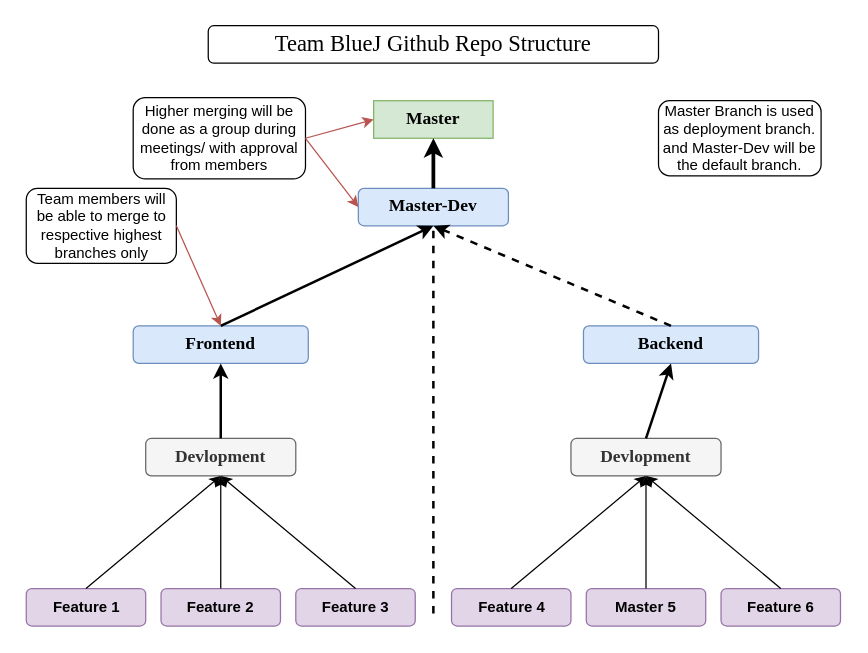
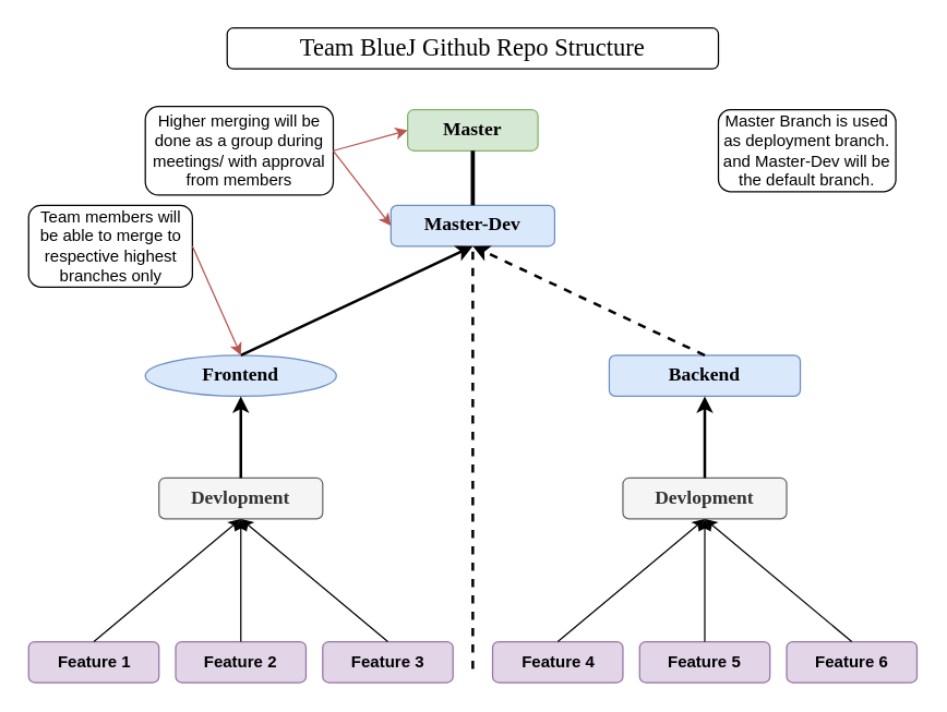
- <mxCell id="3" value="&lt;font style=&quot;font-size: 14px&quot; face=&quot;Verdana&quot;&gt;Master&lt;/font&gt;" style="whiteSpace=wrap;html=1;fillColor=#d5e8d4;strokeColor=#82b366;fontStyle=1;rounded=0;" vertex="1" parent="1"><mxGeometry x="298.25" y="80" width="95.5" height="30" as="geometry" /></mxCell>
+ <mxCell id="3" value="&lt;font style=&quot;font-size: 14px&quot; face=&quot;Verdana&quot;&gt;Master&lt;/font&gt;" style="rounded=1;whiteSpace=wrap;html=1;fillColor=#d5e8d4;strokeColor=#82b366;fontStyle=1" vertex="1" parent="1"><mxGeometry x="298.25" y="80" width="95.5" height="30" as="geometry" /></mxCell>
- <mxCell id="21" value="" style="endArrow=classic;html=1;exitX=0.5;exitY=0;exitDx=0;exitDy=0;strokeWidth=3;entryX=0.5;entryY=1;entryDx=0;entryDy=0;" edge="1" parent="1" source="4" target="3"><mxGeometry width="50" height="50" relative="1" as="geometry"><mxPoint x="331.5" y="342" as="sourcePoint" /><mxPoint x="331.5" y="250" as="targetPoint" /></mxGeometry></mxCell>
+ <mxCell id="21" value="" style="endArrow=none;html=1;exitX=0.5;exitY=0;exitDx=0;exitDy=0;strokeWidth=3;entryX=0.5;entryY=1;entryDx=0;entryDy=0;" edge="1" parent="1" source="4" target="3"><mxGeometry width="50" height="50" relative="1" as="geometry"><mxPoint x="331.5" y="342" as="sourcePoint" /><mxPoint x="331.5" y="250" as="targetPoint" /></mxGeometry></mxCell>
- <mxCell id="5" value="&lt;font face=&quot;Verdana&quot;&gt;&lt;b&gt;&lt;font style=&quot;font-size: 14px&quot;&gt;Frontend&lt;/font&gt;&lt;/b&gt;&lt;/font&gt;" style="rounded=1;whiteSpace=wrap;html=1;fillColor=#dae8fc;strokeColor=#6c8ebf;fontStyle=1" vertex="1" parent="1"><mxGeometry x="106" y="260" width="140" height="30" as="geometry" /></mxCell>
+ <mxCell id="5" value="&lt;font face=&quot;Verdana&quot;&gt;&lt;b&gt;&lt;font style=&quot;font-size: 14px&quot;&gt;Frontend&lt;/font&gt;&lt;/b&gt;&lt;/font&gt;" style="ellipse;whiteSpace=wrap;html=1;fillColor=#dae8fc;strokeColor=#6c8ebf;fontStyle=1;" vertex="1" parent="1"><mxGeometry x="106" y="260" width="140" height="30" as="geometry" /></mxCell>
- <mxCell id="6" value="&lt;font face=&quot;Verdana&quot;&gt;&lt;b&gt;&lt;font style=&quot;font-size: 14px&quot;&gt;Backend&lt;/font&gt;&lt;/b&gt;&lt;/font&gt;" style="rounded=1;whiteSpace=wrap;html=1;fillColor=#dae8fc;strokeColor=#6c8ebf;fontStyle=1" vertex="1" parent="1"><mxGeometry x="466" y="260" width="140" height="30" as="geometry" /></mxCell>
+ <mxCell id="6" value="&lt;font face=&quot;Verdana&quot;&gt;&lt;b&gt;&lt;font style=&quot;font-size: 14px&quot;&gt;Backend&lt;/font&gt;&lt;/b&gt;&lt;/font&gt;" style="rounded=1;whiteSpace=wrap;html=1;fillColor=#dae8fc;strokeColor=#6c8ebf;fontStyle=1" vertex="1" parent="1"><mxGeometry x="446" y="260" width="140" height="30" as="geometry" /></mxCell>
- <mxCell id="10" value="&lt;div&gt;Master 5&lt;/div&gt;" style="rounded=1;whiteSpace=wrap;html=1;fillColor=#e1d5e7;strokeColor=#9673a6;fontStyle=1" vertex="1" parent="1"><mxGeometry x="468.25" y="470" width="95.5" height="30" as="geometry" /></mxCell>
+ <mxCell id="10" value="&lt;div&gt;Feature 5&lt;/div&gt;" style="rounded=1;whiteSpace=wrap;html=1;fillColor=#e1d5e7;strokeColor=#9673a6;fontStyle=1" vertex="1" parent="1"><mxGeometry x="468.25" y="470" width="95.5" height="30" as="geometry" /></mxCell>
